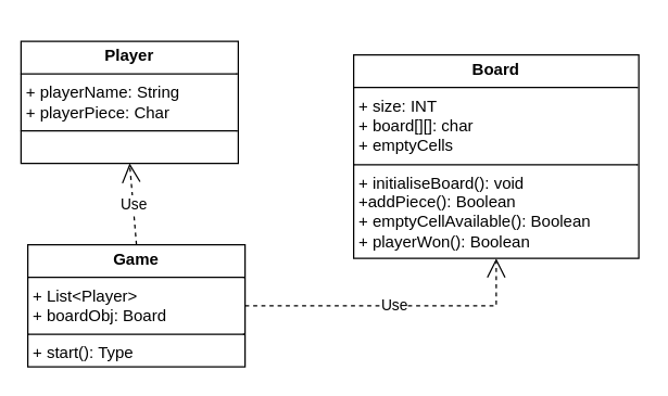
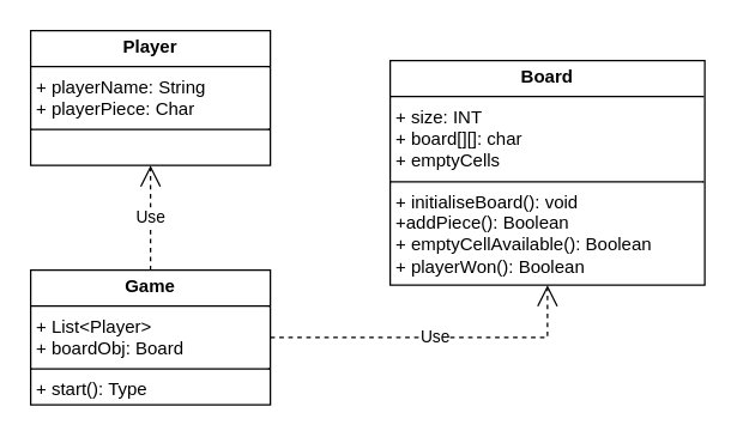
- <mxCell id="2" value="&lt;p style=&quot;margin:0px;margin-top:4px;text-align:center;&quot;&gt;&lt;b&gt;Player&lt;/b&gt;&lt;/p&gt;&lt;hr size=&quot;1&quot; style=&quot;border-style:solid;&quot;&gt;&lt;p style=&quot;margin:0px;margin-left:4px;&quot;&gt;+ playerName: String&lt;/p&gt;&lt;p style=&quot;margin:0px;margin-left:4px;&quot;&gt;+ playerPiece: Char&lt;/p&gt;&lt;hr size=&quot;1&quot; style=&quot;border-style:solid;&quot;&gt;&lt;p style=&quot;margin:0px;margin-left:4px;&quot;&gt;&lt;br&gt;&lt;/p&gt;" style="verticalAlign=top;align=left;overflow=fill;html=1;whiteSpace=wrap;" parent="1" vertex="1"><mxGeometry x="15" y="30" width="160" height="90" as="geometry" /></mxCell>
+ <mxCell id="2" value="&lt;p style=&quot;margin:0px;margin-top:4px;text-align:center;&quot;&gt;&lt;b&gt;Player&lt;/b&gt;&lt;/p&gt;&lt;hr size=&quot;1&quot; style=&quot;border-style:solid;&quot;&gt;&lt;p style=&quot;margin:0px;margin-left:4px;&quot;&gt;+ playerName: String&lt;/p&gt;&lt;p style=&quot;margin:0px;margin-left:4px;&quot;&gt;+ playerPiece: Char&lt;/p&gt;&lt;hr size=&quot;1&quot; style=&quot;border-style:solid;&quot;&gt;&lt;p style=&quot;margin:0px;margin-left:4px;&quot;&gt;&lt;br&gt;&lt;/p&gt;" style="verticalAlign=top;align=left;overflow=fill;html=1;whiteSpace=wrap;" parent="1" vertex="1"><mxGeometry x="20" y="20" width="160" height="90" as="geometry" /></mxCell>
